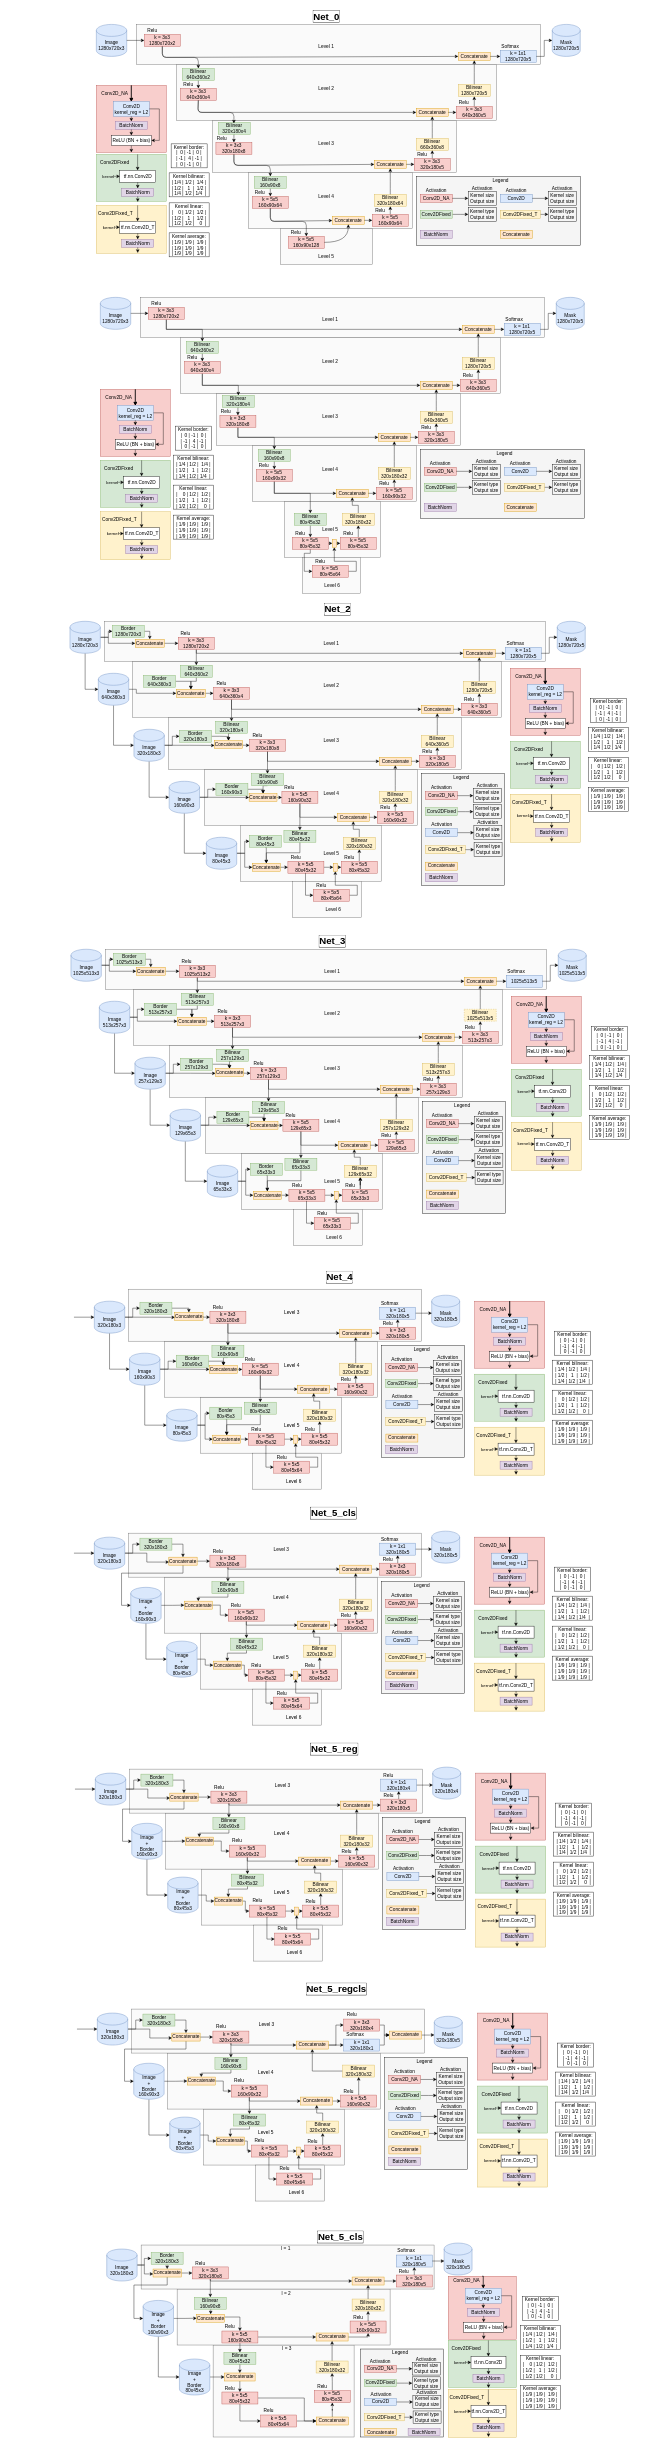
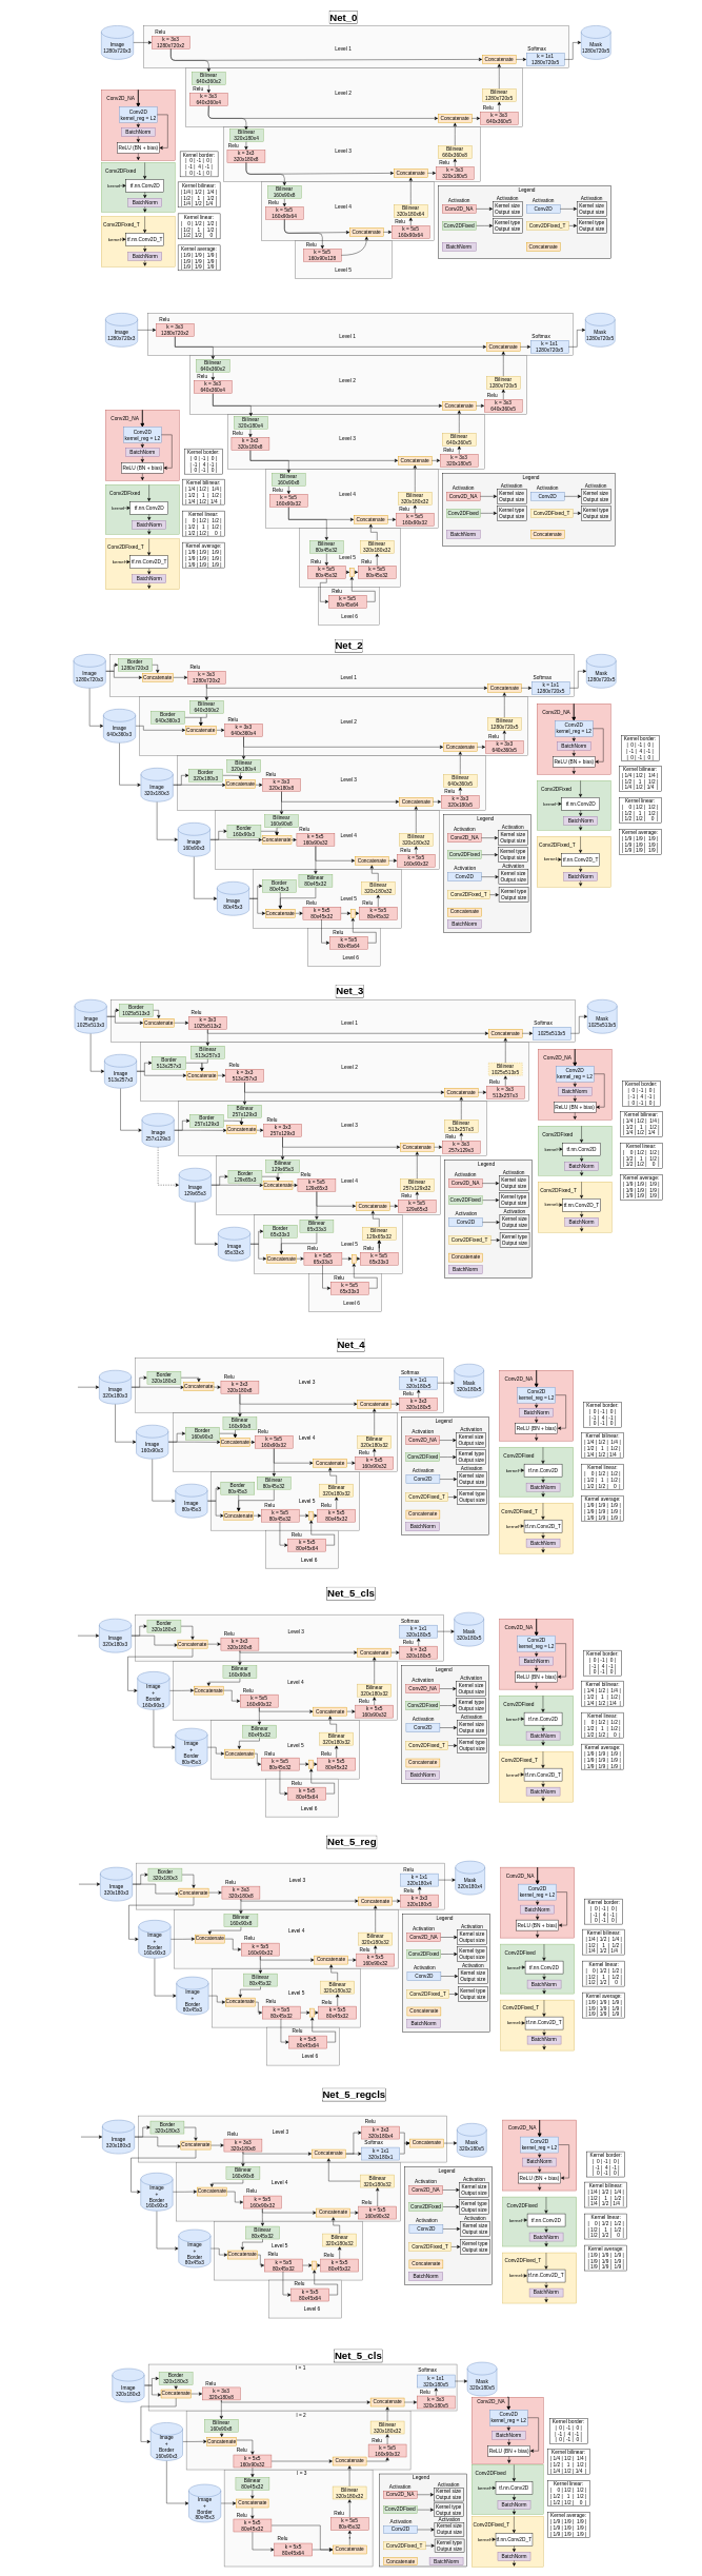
- <mxCell id="304" value="&lt;span style=&quot;background-color: rgb(255 , 255 , 255)&quot;&gt;Net_2&lt;/span&gt;" style="text;strokeColor=none;html=1;fontSize=24;fontStyle=1;verticalAlign=middle;align=center;rounded=0;labelBorderColor=#000000;" parent="1" vertex="1"><mxGeometry x="47.5" y="1503" width="1590" height="40" as="geometry" /></mxCell>
+ <mxCell id="304" value="&lt;span style=&quot;background-color: rgb(255 , 255 , 255)&quot;&gt;Net_2&lt;/span&gt;" style="text;strokeColor=none;html=1;fontSize=24;fontStyle=1;verticalAlign=middle;align=center;rounded=0;labelBorderColor=#000000;" parent="1" vertex="1"><mxGeometry x="32.5" y="1513" width="1590" height="40" as="geometry" /></mxCell>
+ <mxCell id="442" style="edgeStyle=orthogonalEdgeStyle;rounded=0;orthogonalLoop=1;jettySize=auto;html=1;exitX=0.5;exitY=1;exitDx=0;exitDy=0;exitPerimeter=0;entryX=0;entryY=0.5;entryDx=0;entryDy=0;entryPerimeter=0;" parent="1" source="443" target="545" edge="1"><mxGeometry relative="1" as="geometry" /></mxCell>
- <mxCell id="547" style="edgeStyle=orthogonalEdgeStyle;rounded=0;orthogonalLoop=1;jettySize=auto;html=1;exitX=0.5;exitY=1;exitDx=0;exitDy=0;exitPerimeter=0;entryX=0;entryY=0.5;entryDx=0;entryDy=0;entryPerimeter=0;" parent="1" source="549" target="553" edge="1"><mxGeometry relative="1" as="geometry" /></mxCell>
+ <mxCell id="547" style="edgeStyle=orthogonalEdgeStyle;rounded=0;orthogonalLoop=1;jettySize=auto;html=1;exitX=0.5;exitY=1;exitDx=0;exitDy=0;exitPerimeter=0;entryX=0;entryY=0.5;entryDx=0;entryDy=0;entryPerimeter=0;dashed=1;" parent="1" source="549" target="553" edge="1"><mxGeometry relative="1" as="geometry" /></mxCell>
- <mxCell id="638" value="&lt;span style=&quot;background-color: rgb(255 , 255 , 255)&quot;&gt;Net_4&lt;/span&gt;" style="text;strokeColor=none;html=1;fontSize=24;fontStyle=1;verticalAlign=middle;align=center;rounded=0;labelBorderColor=#000000;" parent="1" vertex="1"><mxGeometry x="52.5" y="3173" width="1590" height="40" as="geometry" /></mxCell>
+ <mxCell id="638" value="&lt;span style=&quot;background-color: rgb(255 , 255 , 255)&quot;&gt;Net_4&lt;/span&gt;" style="text;strokeColor=none;html=1;fontSize=24;fontStyle=1;verticalAlign=middle;align=center;rounded=0;labelBorderColor=#000000;" parent="1" vertex="1"><mxGeometry x="37.5" y="3173" width="1590" height="40" as="geometry" /></mxCell>
